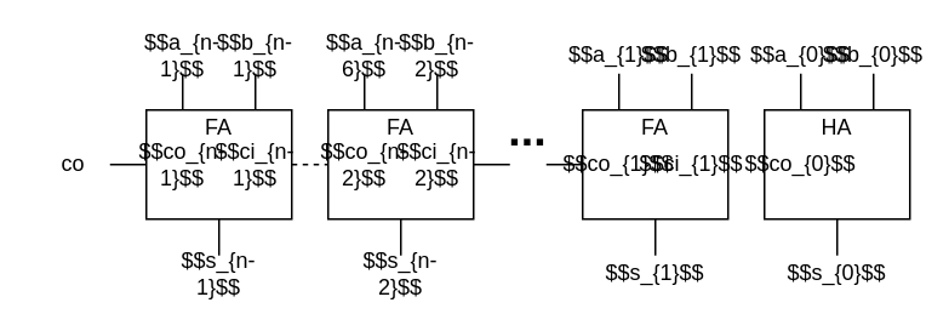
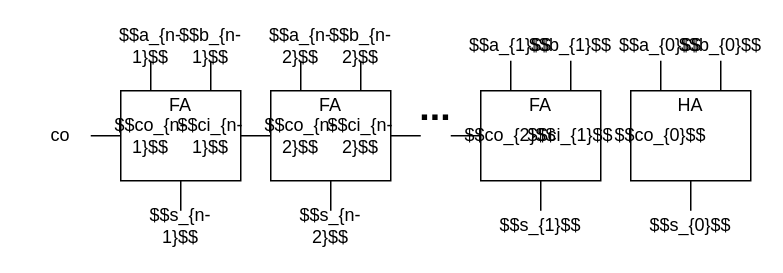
- <mxCell id="4" value="$$a_{n-6}$$" style="text;html=1;strokeColor=none;fillColor=none;align=center;verticalAlign=middle;whiteSpace=wrap;rounded=0;" vertex="1" parent="2"><mxGeometry width="40" height="20" as="geometry" /></mxCell>
+ <mxCell id="4" value="$$a_{n-2}$$" style="text;html=1;strokeColor=none;fillColor=none;align=center;verticalAlign=middle;whiteSpace=wrap;rounded=0;" vertex="1" parent="2"><mxGeometry width="40" height="20" as="geometry" /></mxCell>
- <mxCell id="45" style="edgeStyle=orthogonalEdgeStyle;rounded=0;orthogonalLoop=1;jettySize=auto;html=1;exitX=1;exitY=0.5;exitDx=0;exitDy=0;entryX=0;entryY=0.5;entryDx=0;entryDy=0;endArrow=none;endFill=0;dashed=1;" edge="1" parent="1" source="22" target="10"><mxGeometry relative="1" as="geometry" /></mxCell>
+ <mxCell id="45" style="edgeStyle=orthogonalEdgeStyle;rounded=0;orthogonalLoop=1;jettySize=auto;html=1;exitX=1;exitY=0.5;exitDx=0;exitDy=0;entryX=0;entryY=0.5;entryDx=0;entryDy=0;endArrow=none;endFill=0;" edge="1" parent="1" source="22" target="10"><mxGeometry relative="1" as="geometry" /></mxCell>
- <mxCell id="42" value="$$co_{1}$$" style="text;html=1;strokeColor=none;fillColor=none;align=center;verticalAlign=middle;whiteSpace=wrap;rounded=0;" vertex="1" parent="34"><mxGeometry y="60" width="40" height="20" as="geometry" /></mxCell>
+ <mxCell id="42" value="$$co_{2}$$" style="text;html=1;strokeColor=none;fillColor=none;align=center;verticalAlign=middle;whiteSpace=wrap;rounded=0;" vertex="1" parent="34"><mxGeometry y="60" width="40" height="20" as="geometry" /></mxCell>
